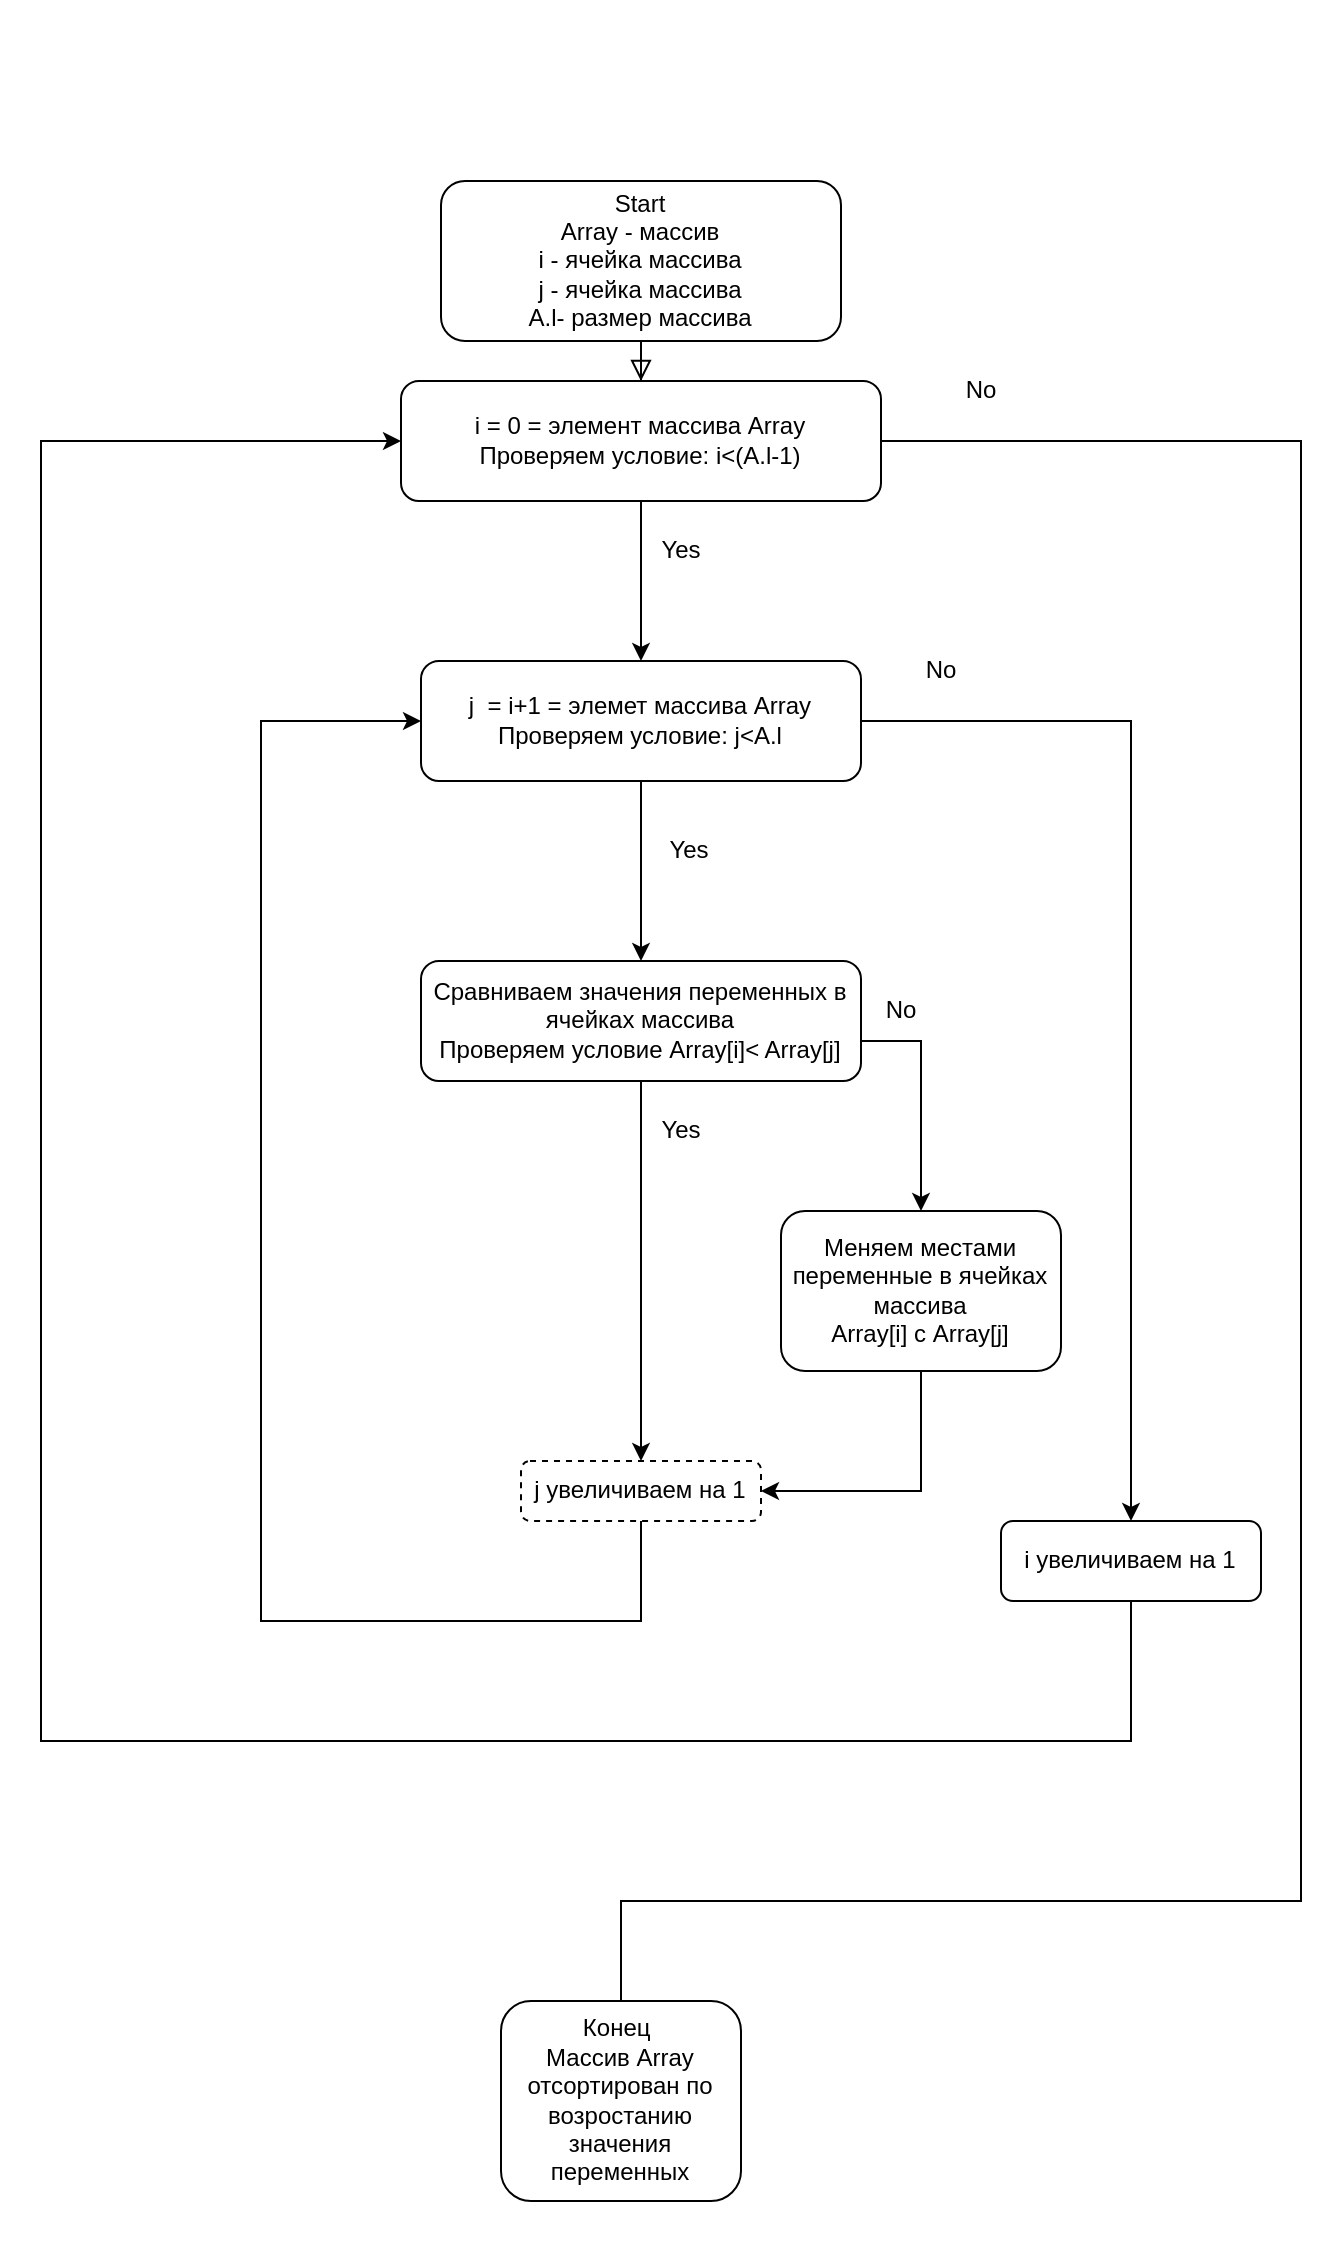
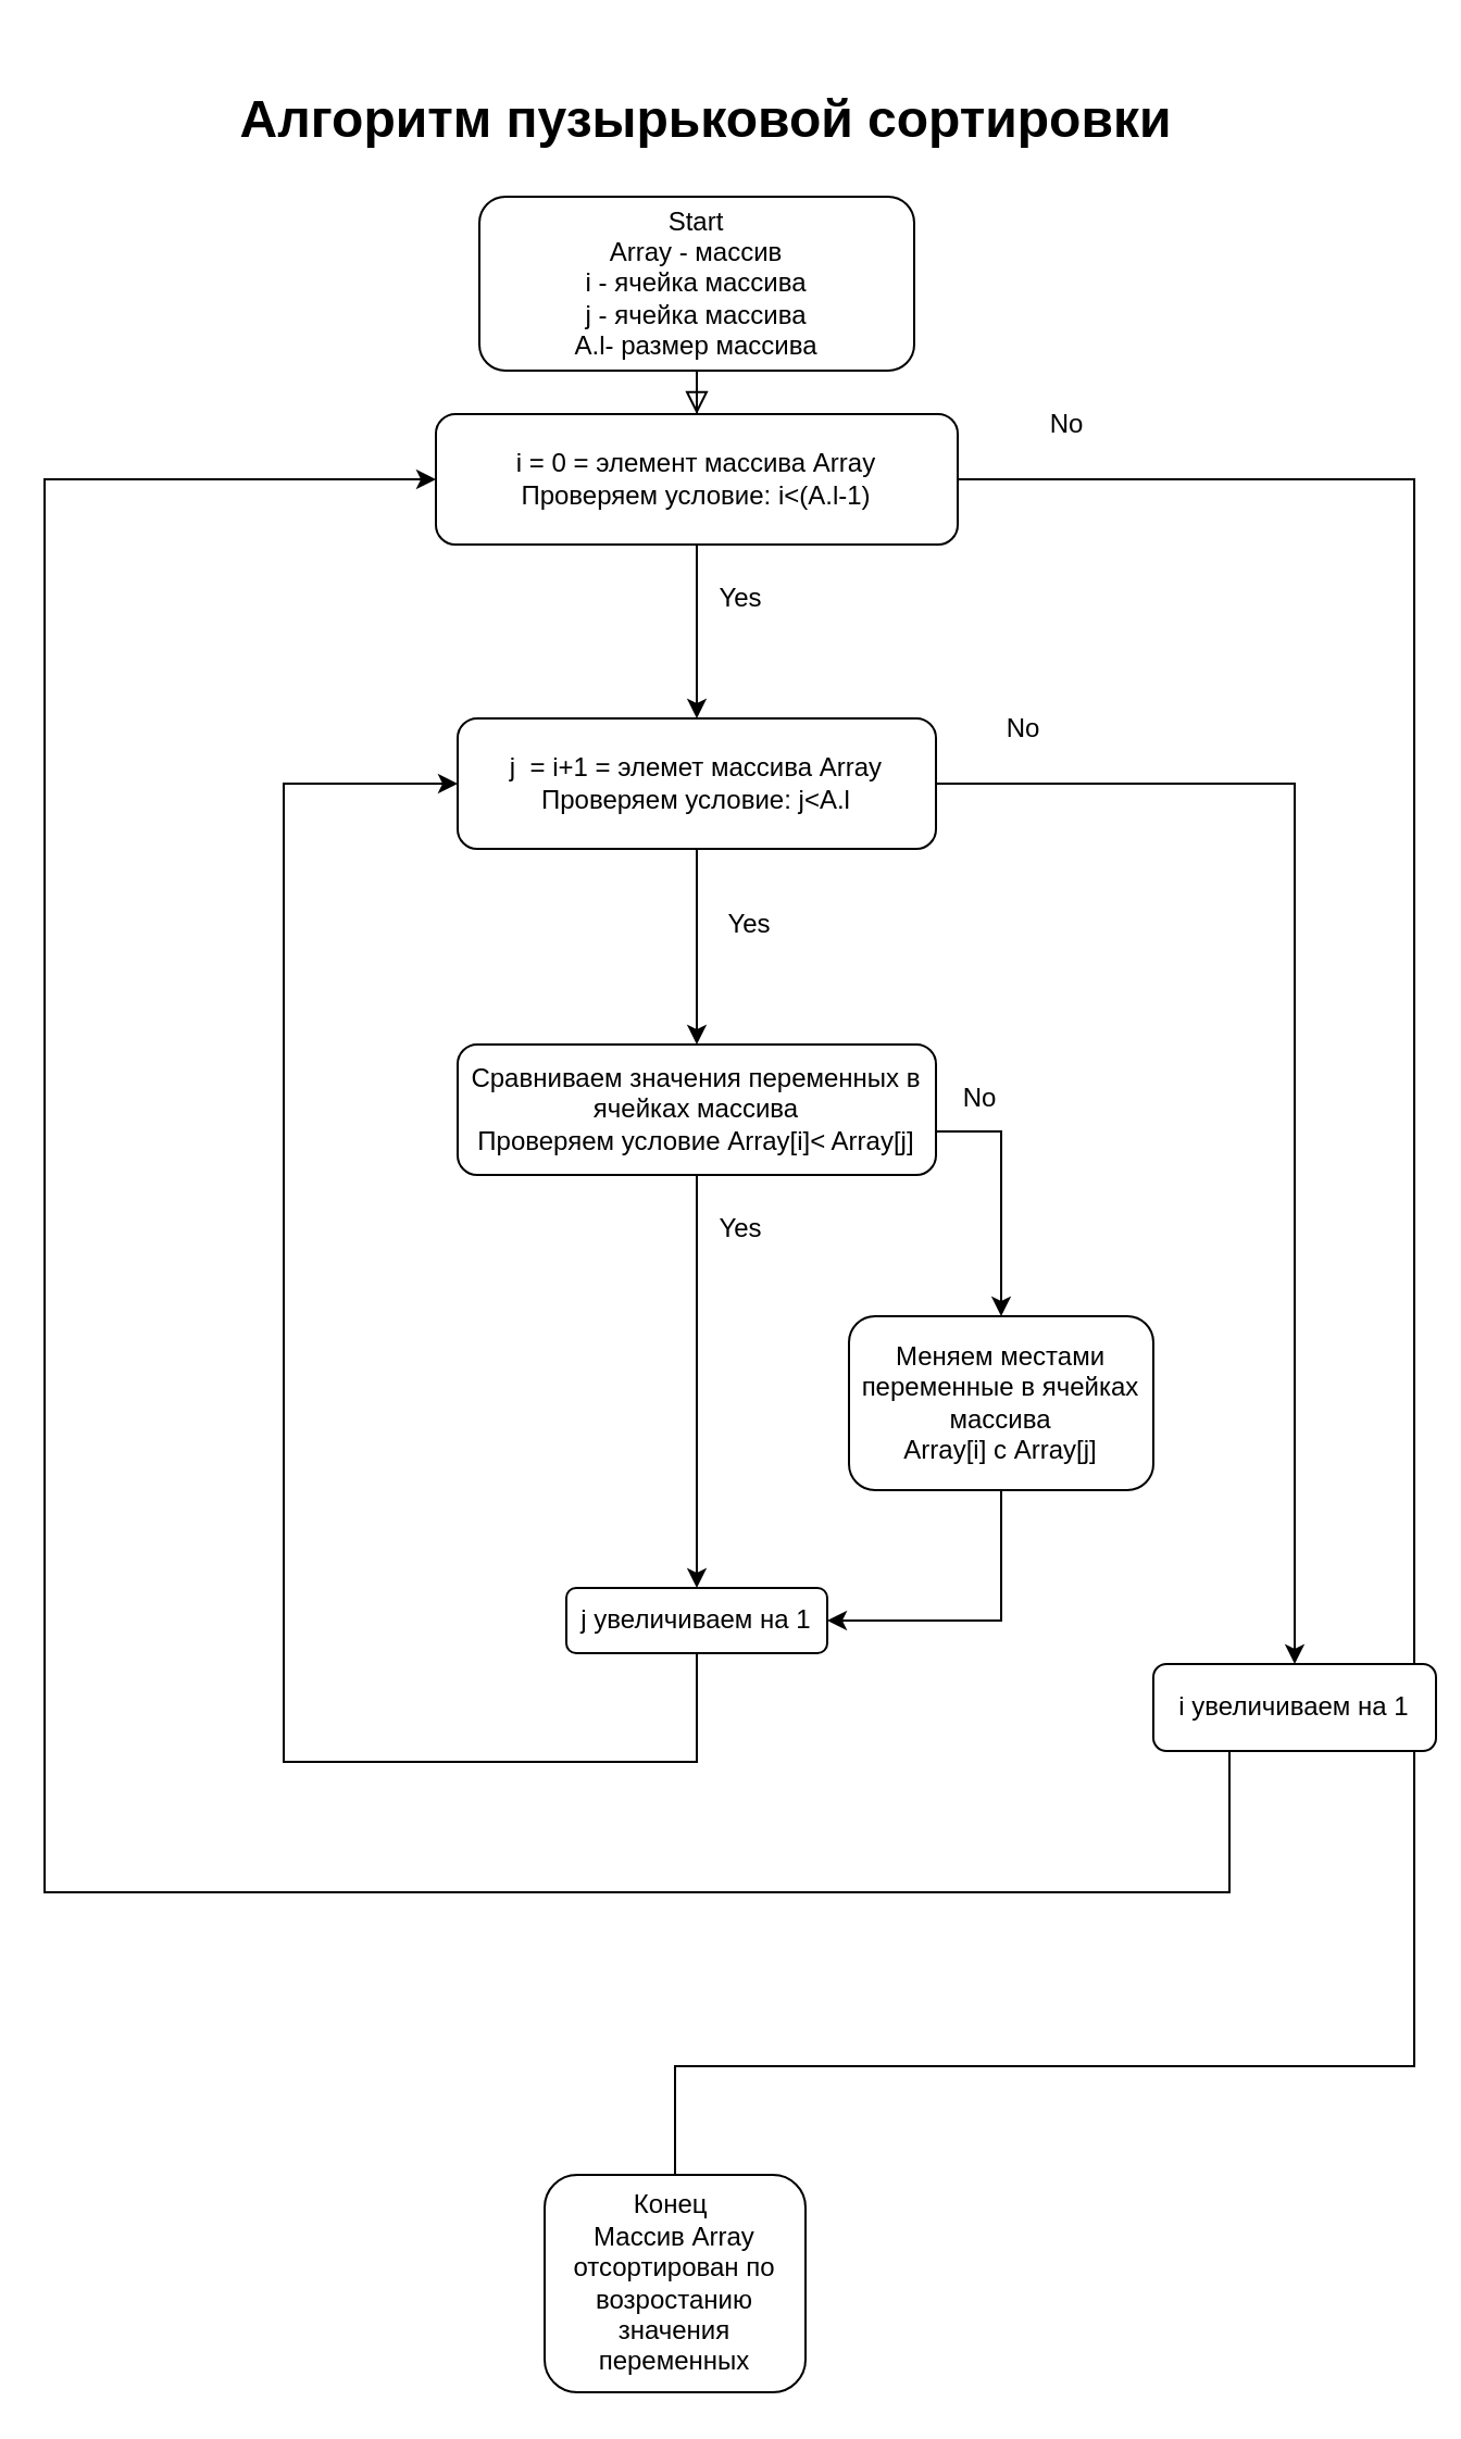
+ <mxCell id="26" value="&lt;h1&gt;Алгоритм пузырьковой сортировки&lt;/h1&gt;" style="text;html=1;align=center;verticalAlign=middle;resizable=0;points=[];autosize=1;strokeColor=none;fillColor=none;" vertex="1" parent="1"><mxGeometry x="99" width="450" height="70" as="geometry" y="20" /></mxCell>
- <mxCell id="15" value="j увеличиваем на 1" style="rounded=1;whiteSpace=wrap;html=1;dashed=1;" parent="1" vertex="1"><mxGeometry x="260" y="730" width="120" height="30" as="geometry" /></mxCell>
+ <mxCell id="15" value="j увеличиваем на 1" style="rounded=1;whiteSpace=wrap;html=1;" parent="1" vertex="1"><mxGeometry x="260" y="730" width="120" height="30" as="geometry" /></mxCell>
- <mxCell id="25" value="i увеличиваем на 1" style="rounded=1;whiteSpace=wrap;html=1;" vertex="1" parent="1"><mxGeometry x="500" y="760" width="130" height="40" as="geometry" /></mxCell>
+ <mxCell id="25" value="i увеличиваем на 1" style="rounded=1;whiteSpace=wrap;html=1;" vertex="1" parent="1"><mxGeometry x="530" y="765" width="130" height="40" as="geometry" /></mxCell>
